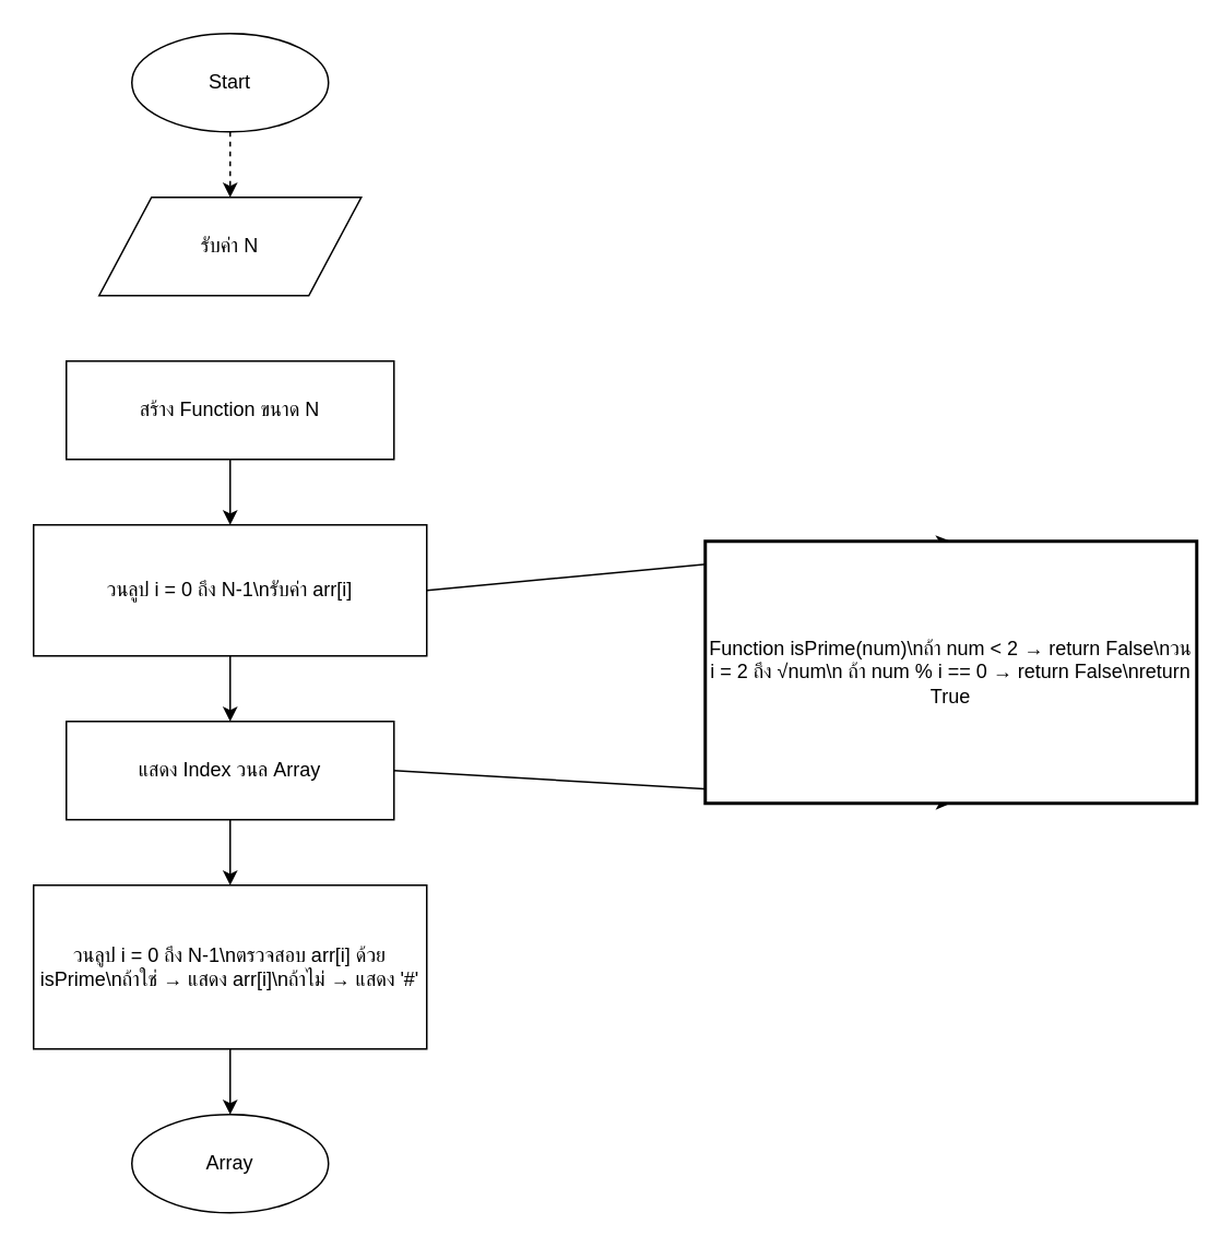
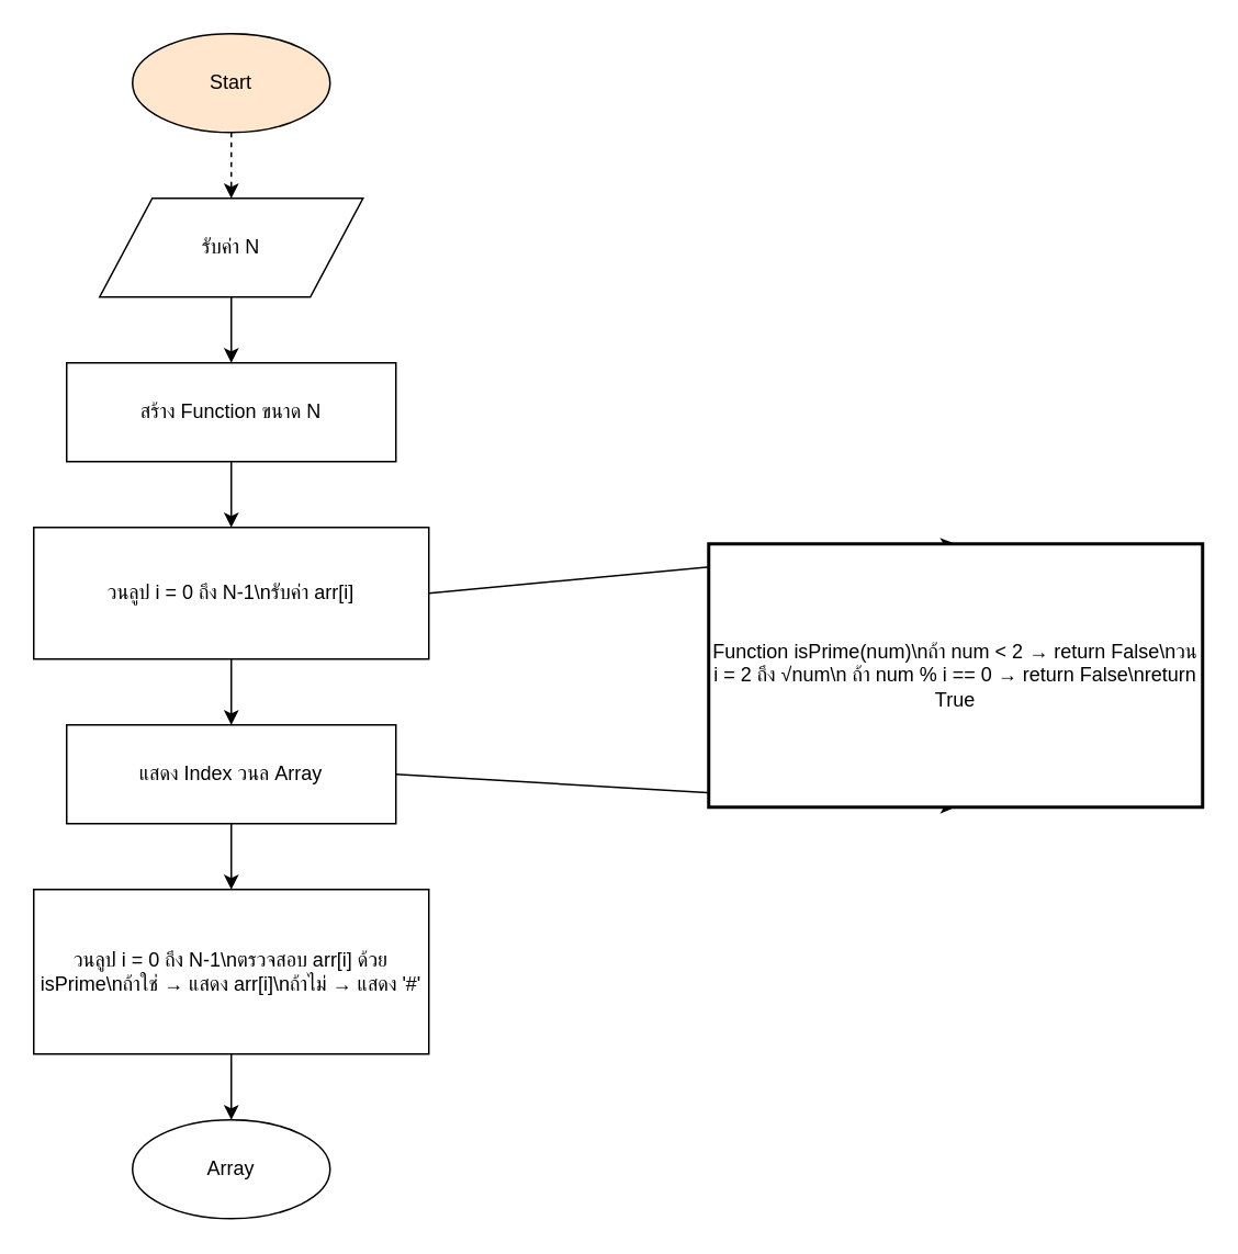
- <mxCell id="2" value="Start" style="ellipse;whiteSpace=wrap;html=1;" parent="1" vertex="1"><mxGeometry x="80" y="20" width="120" height="60" as="geometry" /></mxCell>
+ <mxCell id="2" value="Start" style="ellipse;whiteSpace=wrap;html=1;fillColor=#ffe6cc;" parent="1" vertex="1"><mxGeometry x="80" y="20" width="120" height="60" as="geometry" /></mxCell>
+ <mxCell id="13" parent="1" source="3" target="4" edge="1"><mxGeometry relative="1" as="geometry" /></mxCell>
